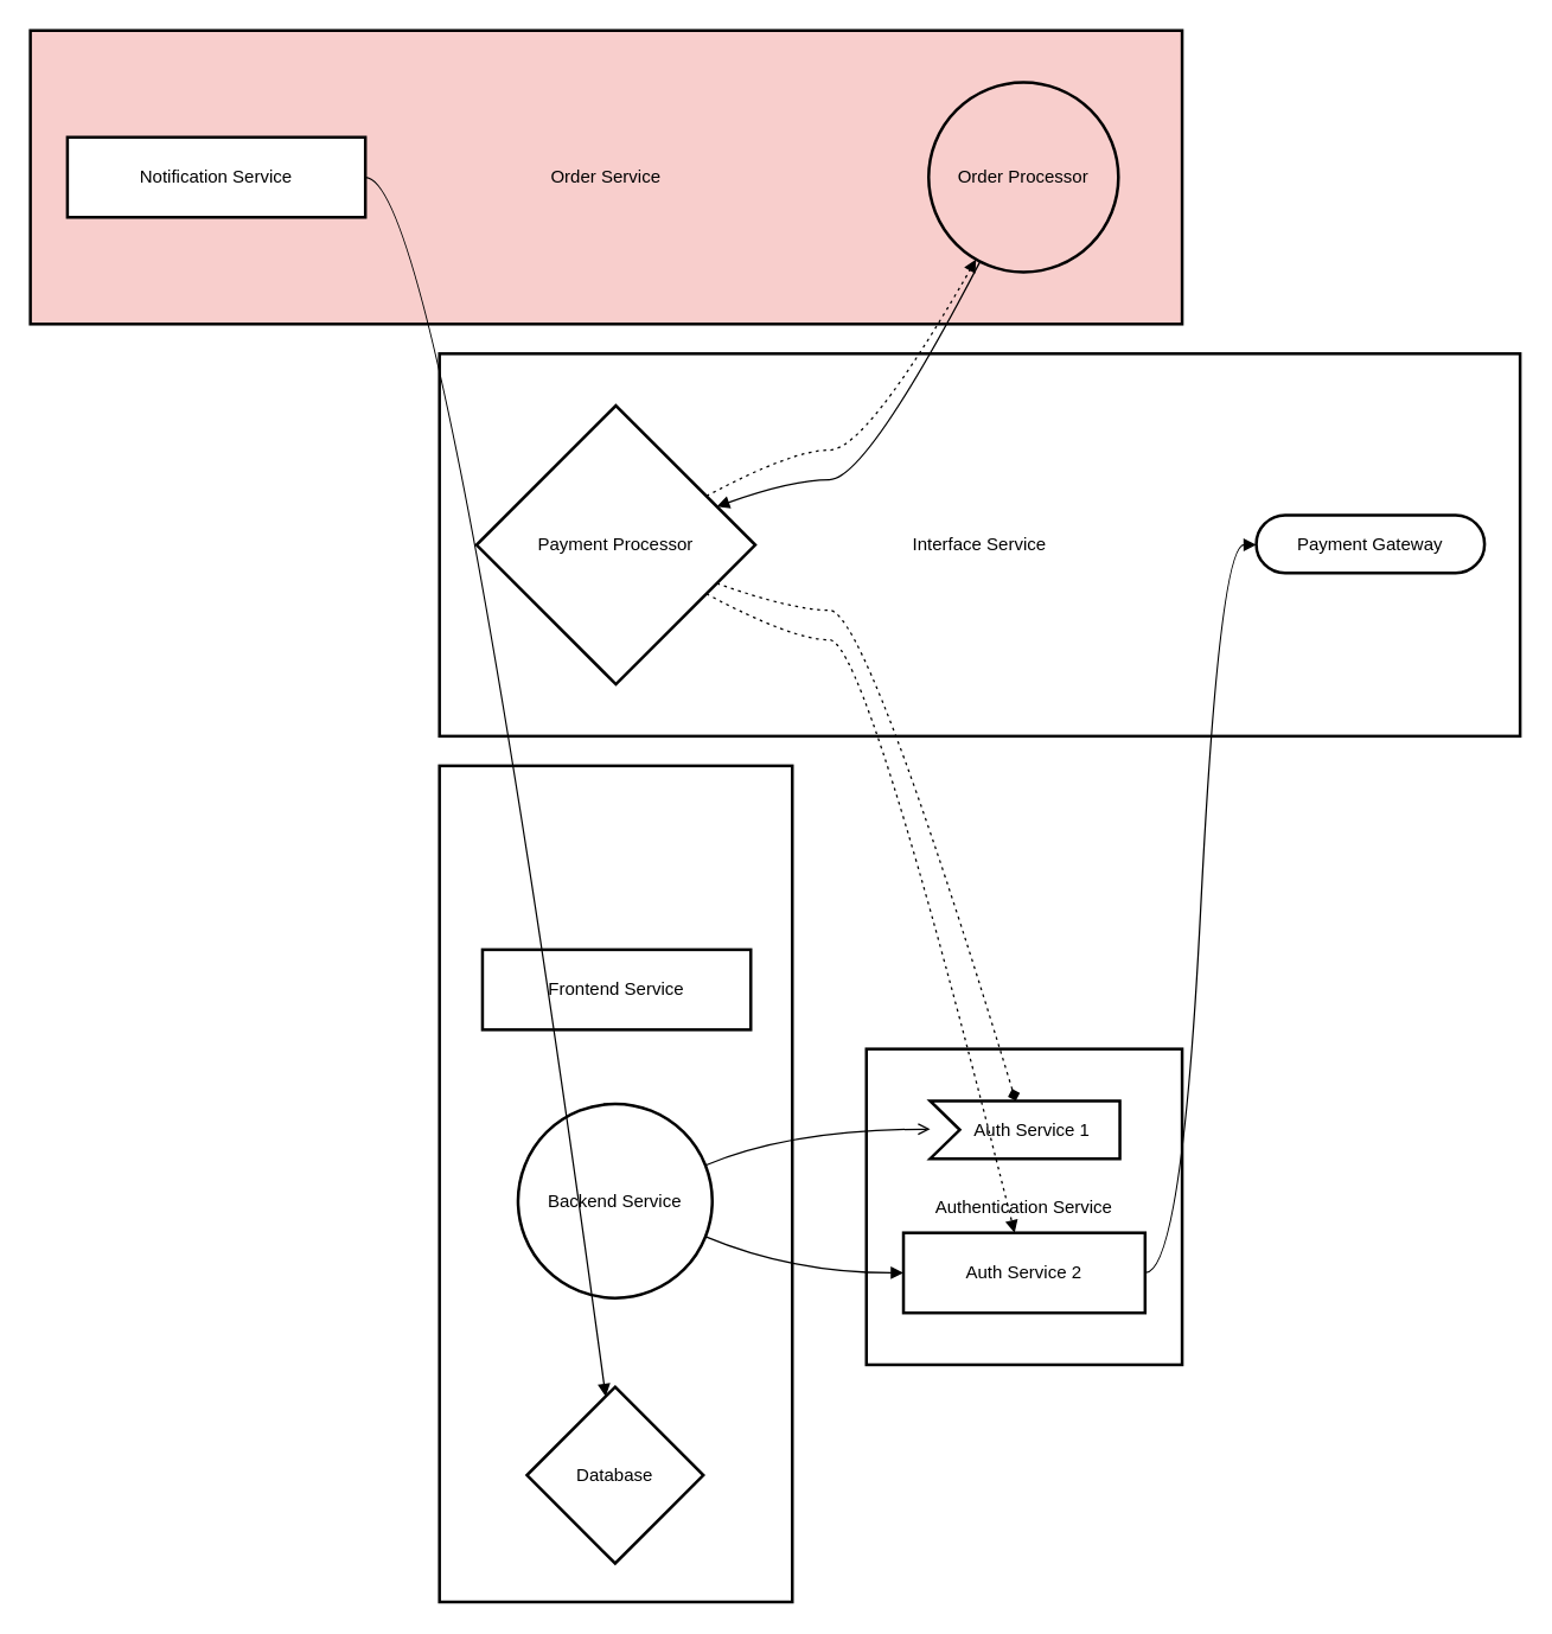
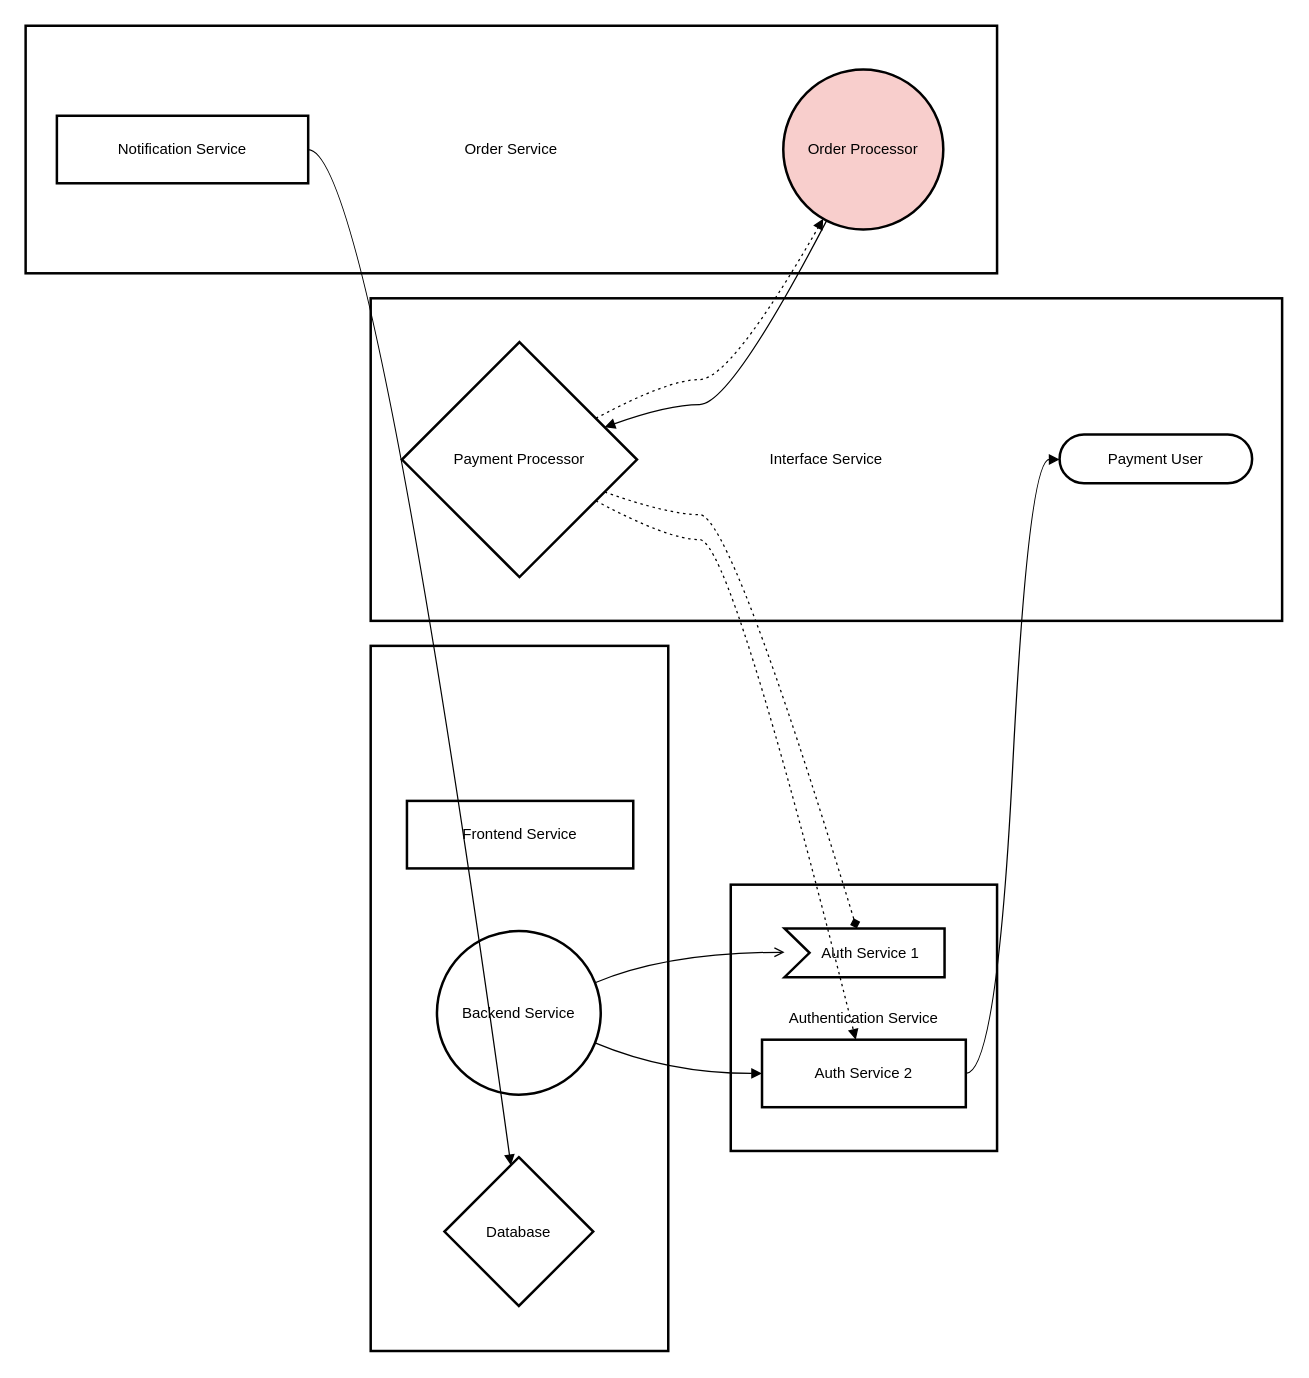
- <mxCell id="2" value="Order Service" style="whiteSpace=wrap;strokeWidth=2;fillColor=#f8cecc;" vertex="1" parent="1"><mxGeometry x="20" y="20" width="777" height="198" as="geometry" /></mxCell>
+ <mxCell id="2" value="Order Service" style="whiteSpace=wrap;strokeWidth=2;" vertex="1" parent="1"><mxGeometry x="20" y="20" width="777" height="198" as="geometry" /></mxCell>
- <mxCell id="11" value="Payment Gateway" style="rounded=1;whiteSpace=wrap;arcSize=50;strokeWidth=2;" vertex="1" parent="1"><mxGeometry x="847" y="347" width="154" height="39" as="geometry" /></mxCell>
+ <mxCell id="11" value="Payment User" style="rounded=1;whiteSpace=wrap;arcSize=50;strokeWidth=2;" vertex="1" parent="1"><mxGeometry x="847" y="347" width="154" height="39" as="geometry" /></mxCell>
- <mxCell id="8" value="Database" style="rhombus;strokeWidth=2;whiteSpace=wrap;" vertex="1" parent="1"><mxGeometry x="355" y="935" width="119" height="119" as="geometry" /></mxCell>
+ <mxCell id="8" value="Database" style="rhombus;strokeWidth=2;whiteSpace=wrap;" vertex="1" parent="1"><mxGeometry x="355" y="925" width="119" height="119" as="geometry" /></mxCell>
